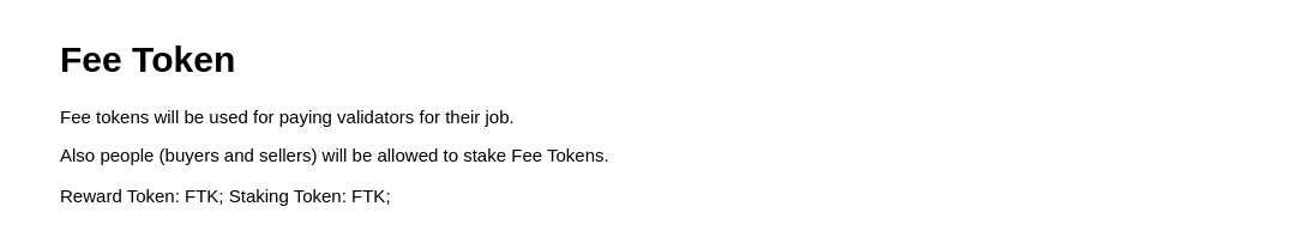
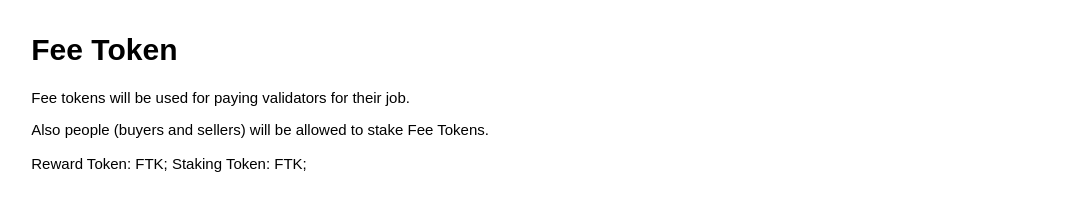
- <mxCell id="2" value="&lt;h1&gt;Fee Token&lt;/h1&gt;&lt;p&gt;Fee tokens will be used for paying validators for their job.&amp;nbsp;&lt;/p&gt;&lt;p&gt;Also people (buyers and sellers) will be allowed to stake Fee Tokens.&amp;nbsp;&lt;/p&gt;&lt;p&gt;Reward Token: FTK; Staking Token: FTK;&lt;/p&gt;" style="text;html=1;strokeColor=none;fillColor=none;spacing=5;spacingTop=-20;whiteSpace=wrap;overflow=hidden;rounded=0;" vertex="1" parent="1"><mxGeometry x="35" y="20" width="820" height="120" as="geometry" /></mxCell>
+ <mxCell id="2" value="&lt;h1&gt;Fee Token&lt;/h1&gt;&lt;p&gt;Fee tokens will be used for paying validators for their job.&amp;nbsp;&lt;/p&gt;&lt;p&gt;Also people (buyers and sellers) will be allowed to stake Fee Tokens.&amp;nbsp;&lt;/p&gt;&lt;p&gt;Reward Token: FTK; Staking Token: FTK;&lt;/p&gt;" style="text;html=1;strokeColor=none;fillColor=none;spacing=5;spacingTop=-20;whiteSpace=wrap;overflow=hidden;rounded=0;" vertex="1" parent="1"><mxGeometry y="20" width="820" height="120" as="geometry" x="20" /></mxCell>
